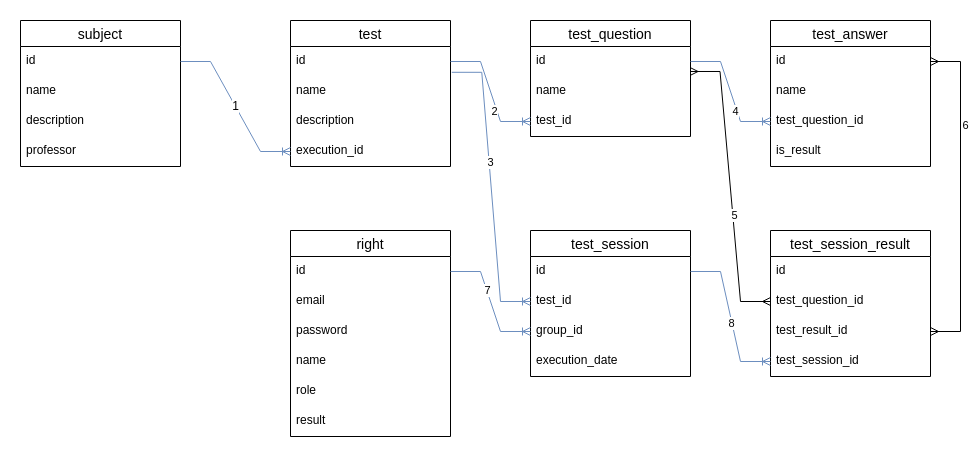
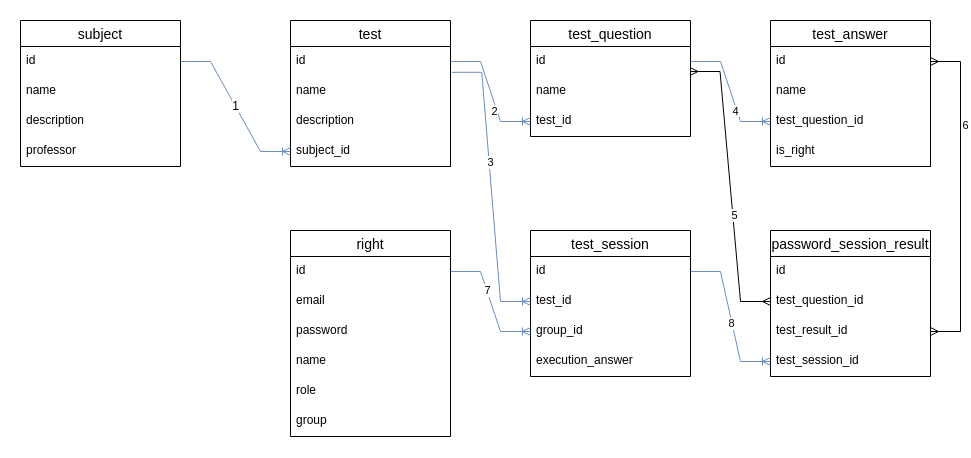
- <mxCell id="6" value="execution_id" style="text;strokeColor=none;fillColor=none;spacingLeft=4;spacingRight=4;overflow=hidden;rotatable=0;points=[[0,0.5],[1,0.5]];portConstraint=eastwest;fontSize=12;" vertex="1" parent="2"><mxGeometry y="116" width="160" height="30" as="geometry" /></mxCell>
+ <mxCell id="6" value="subject_id" style="text;strokeColor=none;fillColor=none;spacingLeft=4;spacingRight=4;overflow=hidden;rotatable=0;points=[[0,0.5],[1,0.5]];portConstraint=eastwest;fontSize=12;" vertex="1" parent="2"><mxGeometry y="116" width="160" height="30" as="geometry" /></mxCell>
- <mxCell id="15" value="is_result" style="text;strokeColor=none;fillColor=none;spacingLeft=4;spacingRight=4;overflow=hidden;rotatable=0;points=[[0,0.5],[1,0.5]];portConstraint=eastwest;fontSize=12;" vertex="1" parent="11"><mxGeometry y="116" width="160" height="30" as="geometry" /></mxCell>
+ <mxCell id="15" value="is_right" style="text;strokeColor=none;fillColor=none;spacingLeft=4;spacingRight=4;overflow=hidden;rotatable=0;points=[[0,0.5],[1,0.5]];portConstraint=eastwest;fontSize=12;" vertex="1" parent="11"><mxGeometry y="116" width="160" height="30" as="geometry" /></mxCell>
- <mxCell id="25" value="test_session_result" style="swimlane;fontStyle=0;childLayout=stackLayout;horizontal=1;startSize=26;horizontalStack=0;resizeParent=1;resizeParentMax=0;resizeLast=0;collapsible=1;marginBottom=0;align=center;fontSize=14;" vertex="1" parent="1"><mxGeometry x="770" y="230" width="160" height="146" as="geometry" /></mxCell>
+ <mxCell id="25" value="password_session_result" style="swimlane;fontStyle=0;childLayout=stackLayout;horizontal=1;startSize=26;horizontalStack=0;resizeParent=1;resizeParentMax=0;resizeLast=0;collapsible=1;marginBottom=0;align=center;fontSize=14;" vertex="1" parent="1"><mxGeometry x="770" y="230" width="160" height="146" as="geometry" /></mxCell>
- <mxCell id="24" value="execution_date" style="text;strokeColor=none;fillColor=none;spacingLeft=4;spacingRight=4;overflow=hidden;rotatable=0;points=[[0,0.5],[1,0.5]];portConstraint=eastwest;fontSize=12;" vertex="1" parent="20"><mxGeometry y="116" width="160" height="30" as="geometry" /></mxCell>
+ <mxCell id="24" value="execution_answer" style="text;strokeColor=none;fillColor=none;spacingLeft=4;spacingRight=4;overflow=hidden;rotatable=0;points=[[0,0.5],[1,0.5]];portConstraint=eastwest;fontSize=12;" vertex="1" parent="20"><mxGeometry y="116" width="160" height="30" as="geometry" /></mxCell>
- <mxCell id="41" value="result" style="text;strokeColor=none;fillColor=none;spacingLeft=4;spacingRight=4;overflow=hidden;rotatable=0;points=[[0,0.5],[1,0.5]];portConstraint=eastwest;fontSize=12;" vertex="1" parent="35"><mxGeometry y="176" width="160" height="30" as="geometry" /></mxCell>
+ <mxCell id="41" value="group" style="text;strokeColor=none;fillColor=none;spacingLeft=4;spacingRight=4;overflow=hidden;rotatable=0;points=[[0,0.5],[1,0.5]];portConstraint=eastwest;fontSize=12;" vertex="1" parent="35"><mxGeometry y="176" width="160" height="30" as="geometry" /></mxCell>
